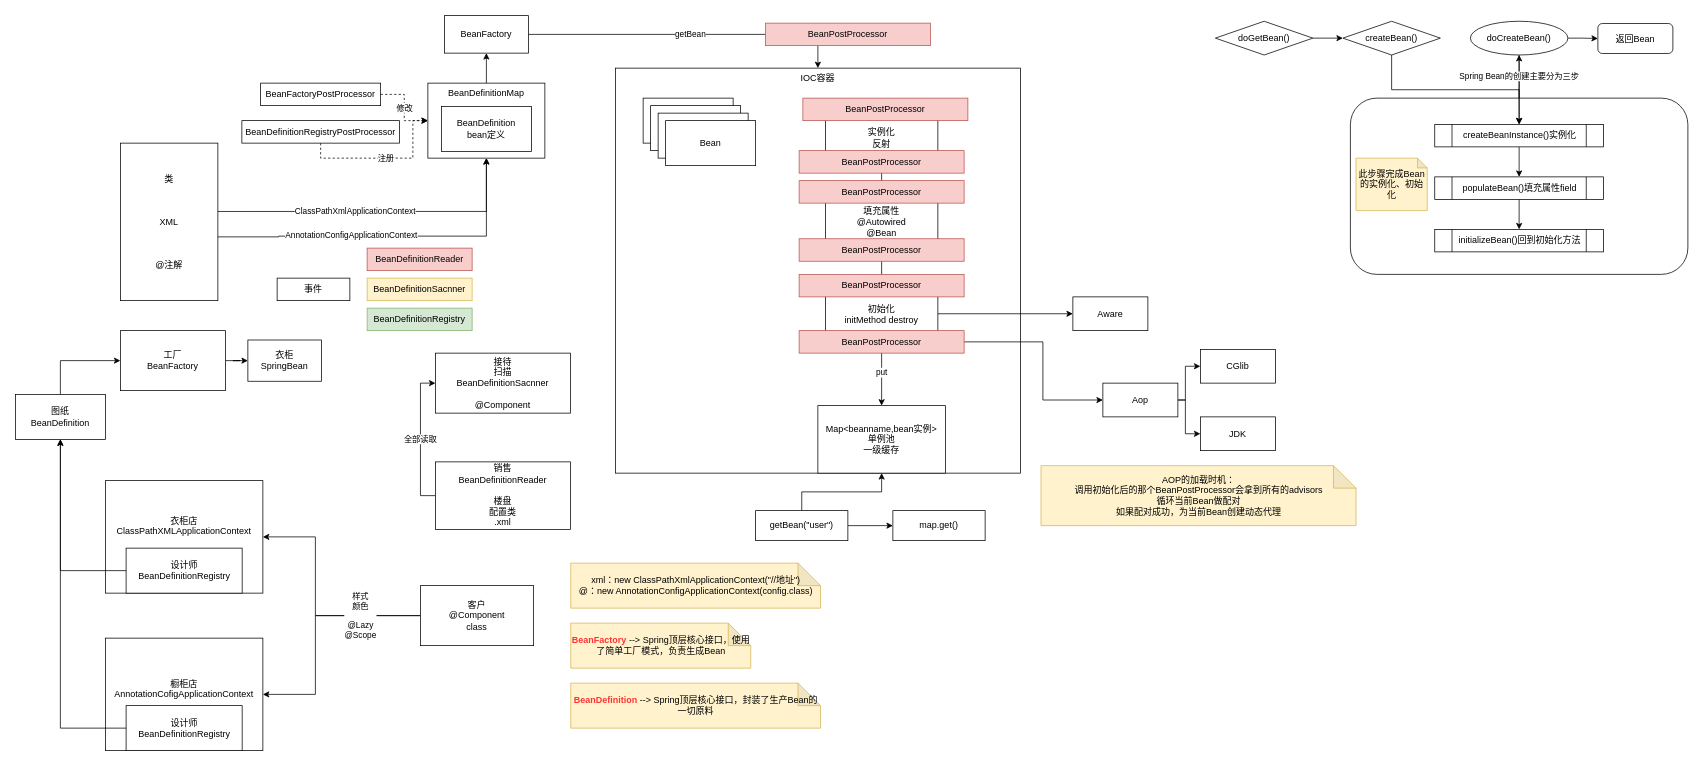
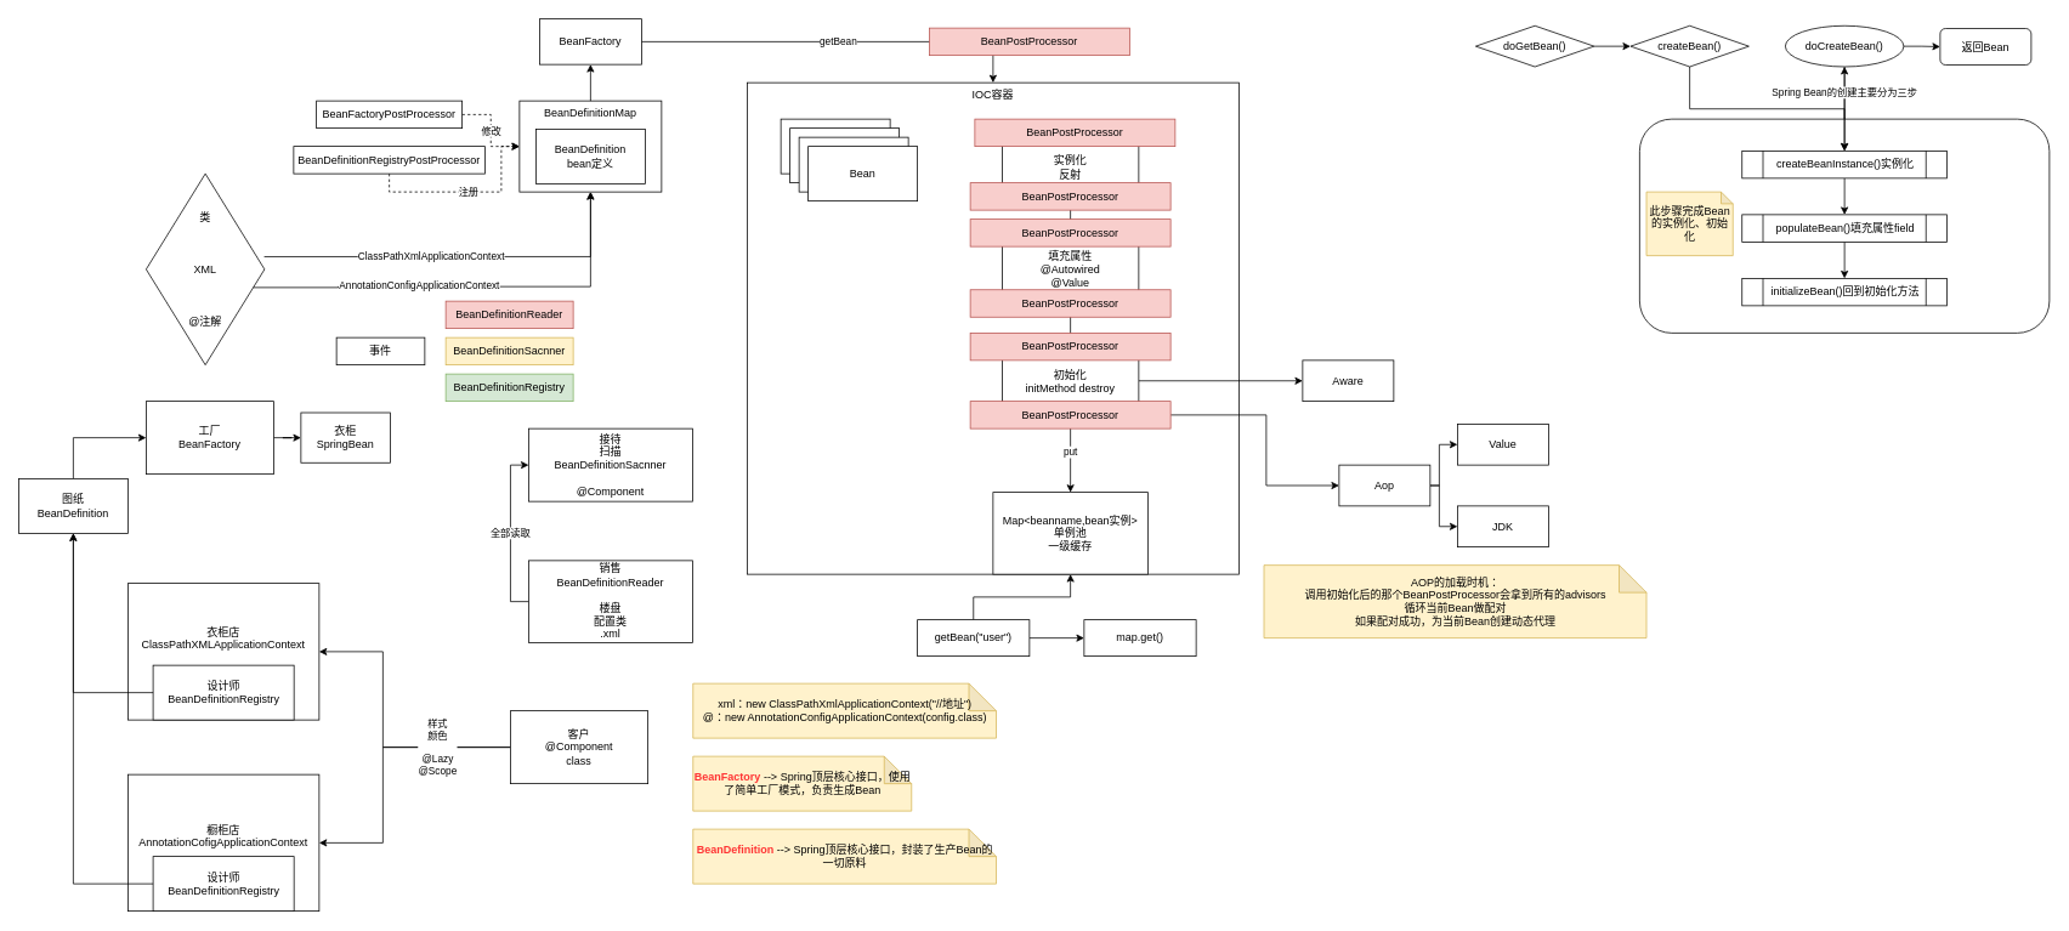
- <mxCell id="5" value="类&lt;br&gt;&lt;br&gt;&lt;br&gt;&lt;br&gt;XML&lt;br&gt;&lt;br&gt;&lt;br&gt;&lt;br&gt;@注解" style="rounded=0;whiteSpace=wrap;html=1;" parent="1" vertex="1"><mxGeometry x="160" y="190" width="130" height="210" as="geometry" /></mxCell>
+ <mxCell id="5" value="类&lt;br&gt;&lt;br&gt;&lt;br&gt;&lt;br&gt;XML&lt;br&gt;&lt;br&gt;&lt;br&gt;&lt;br&gt;@注解" style="rhombus;whiteSpace=wrap;html=1;" parent="1" vertex="1"><mxGeometry x="160" y="190" width="130" height="210" as="geometry" /></mxCell>
- <mxCell id="30" value="填充属性&lt;br&gt;@Autowired&lt;br&gt;@Bean" style="rounded=0;whiteSpace=wrap;html=1;" parent="1" vertex="1"><mxGeometry x="1100" y="267.5" width="150" height="55" as="geometry" /></mxCell>
+ <mxCell id="30" value="填充属性&lt;br&gt;@Autowired&lt;br&gt;@Value" style="rounded=0;whiteSpace=wrap;html=1;" parent="1" vertex="1"><mxGeometry x="1100" y="267.5" width="150" height="55" as="geometry" /></mxCell>
- <mxCell id="47" value="CGlib" style="rounded=0;whiteSpace=wrap;html=1;" parent="1" vertex="1"><mxGeometry x="1600" y="465" width="100" height="45" as="geometry" /></mxCell>
+ <mxCell id="47" value="Value" style="rounded=0;whiteSpace=wrap;html=1;" parent="1" vertex="1"><mxGeometry x="1600" y="465" width="100" height="45" as="geometry" /></mxCell>
